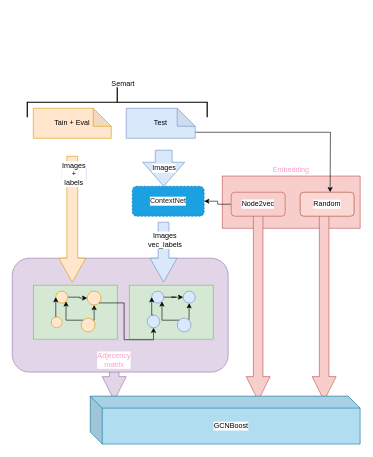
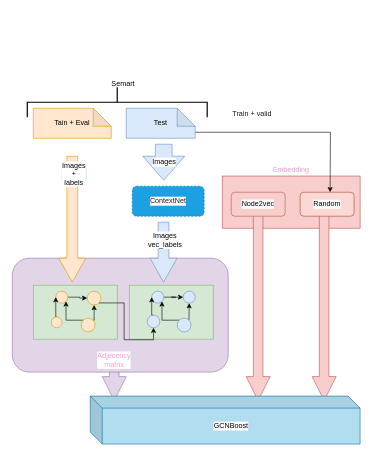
+ <mxCell id="38" value="&lt;div&gt;&lt;font color=&quot;#1A1A1A&quot;&gt;Train + valid&lt;/font&gt;&lt;/div&gt;" style="text;html=1;strokeColor=none;fillColor=none;align=center;verticalAlign=middle;whiteSpace=wrap;rounded=0;labelBackgroundColor=#ffffff;sketch=0;fontColor=#99CCFF;" vertex="1" parent="1"><mxGeometry x="370" y="180" width="100" height="20" as="geometry" /></mxCell>
- <mxCell id="31" value="Images" style="html=1;shadow=0;dashed=0;align=center;verticalAlign=middle;shape=mxgraph.arrows2.arrow;dy=0.6;dx=40;direction=south;notch=0;labelBackgroundColor=#ffffff;sketch=0;strokeColor=#6c8ebf;fillColor=#dae8fc;" vertex="1" parent="1"><mxGeometry x="237.5" y="250" width="70" height="60" as="geometry" /></mxCell>
+ <mxCell id="31" value="Images" style="html=1;shadow=0;dashed=0;align=center;verticalAlign=middle;shape=mxgraph.arrows2.arrow;dy=0.6;dx=40;direction=south;notch=0;labelBackgroundColor=#ffffff;sketch=0;strokeColor=#6c8ebf;fillColor=#dae8fc;" vertex="1" parent="1"><mxGeometry x="237.5" y="240" width="70" height="60" as="geometry" /></mxCell>
- <mxCell id="36" style="edgeStyle=orthogonalEdgeStyle;rounded=0;orthogonalLoop=1;jettySize=auto;html=1;exitX=0;exitY=0.5;exitDx=0;exitDy=0;entryX=1;entryY=0.5;entryDx=0;entryDy=0;fontColor=#99CCFF;" edge="1" parent="1" source="37" target="32"><mxGeometry relative="1" as="geometry" /></mxCell>
